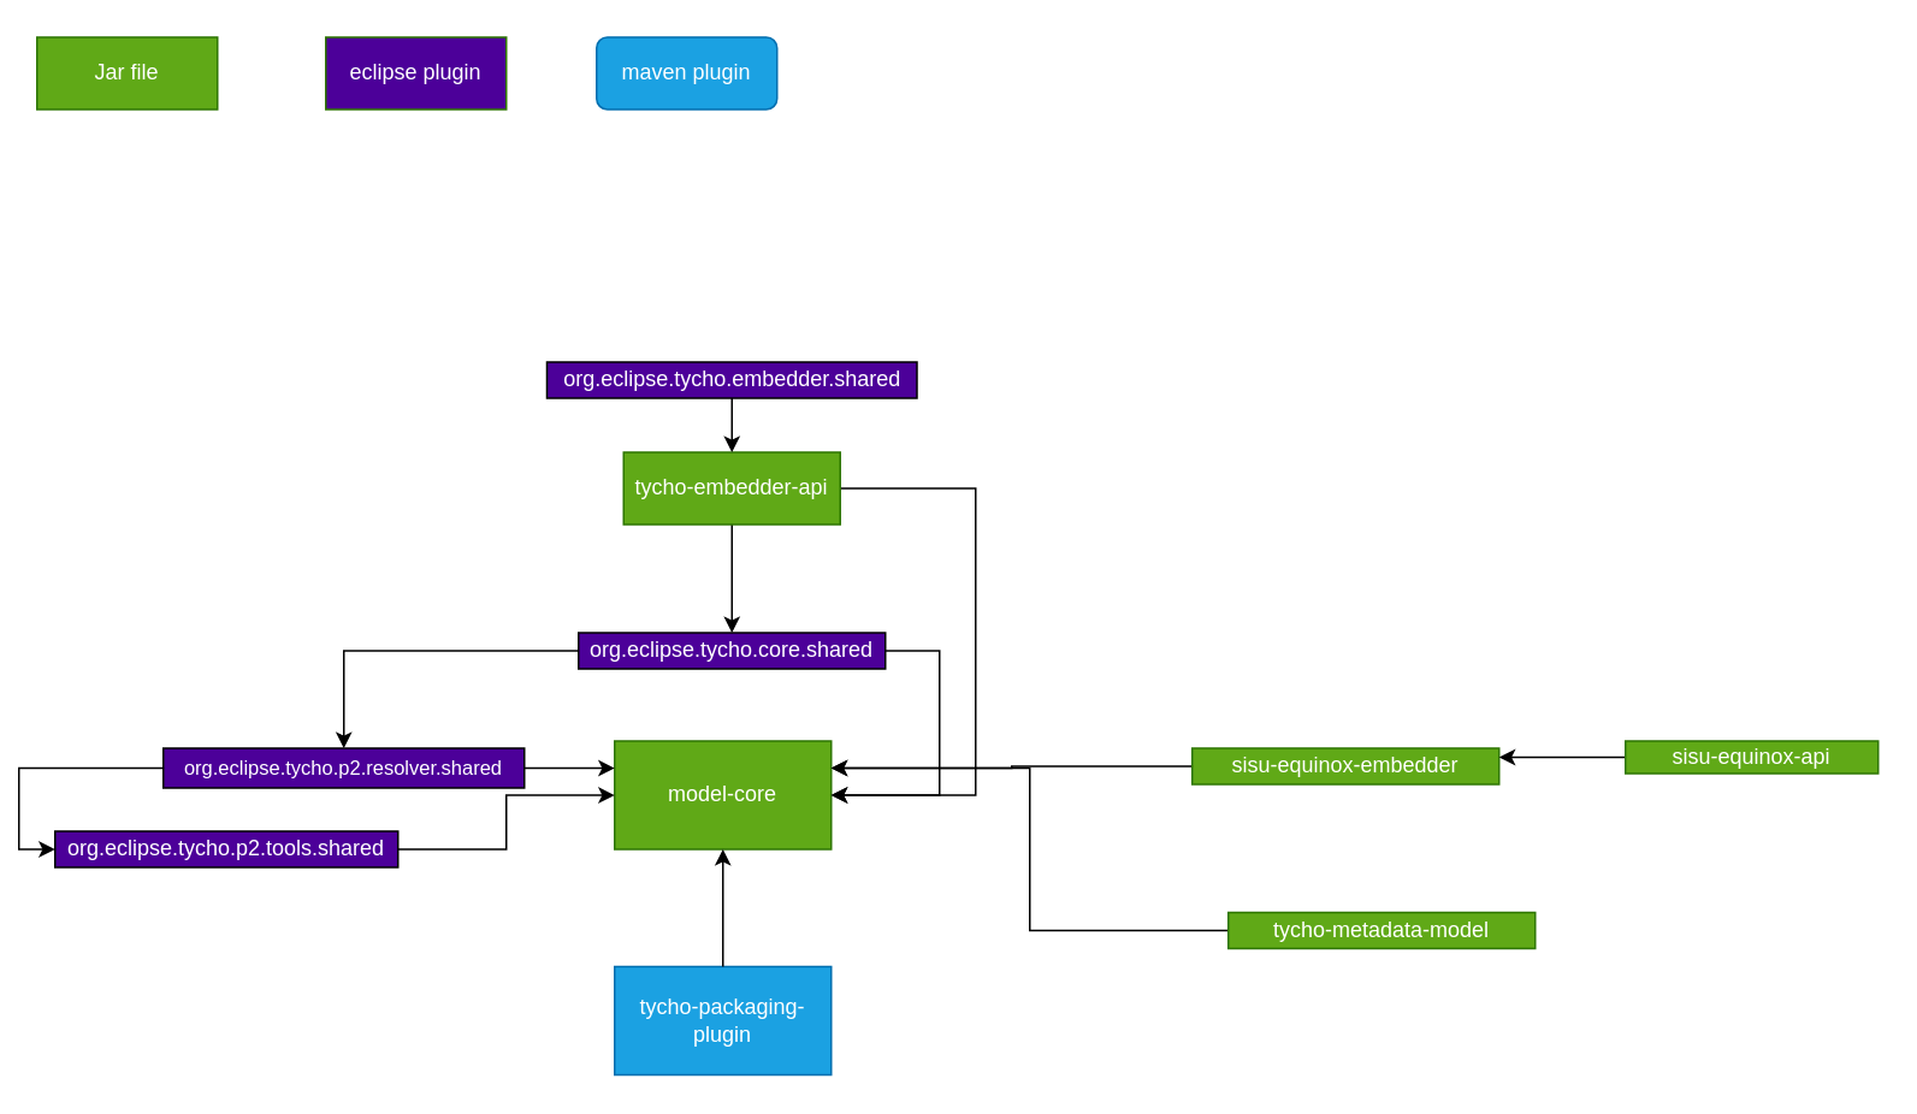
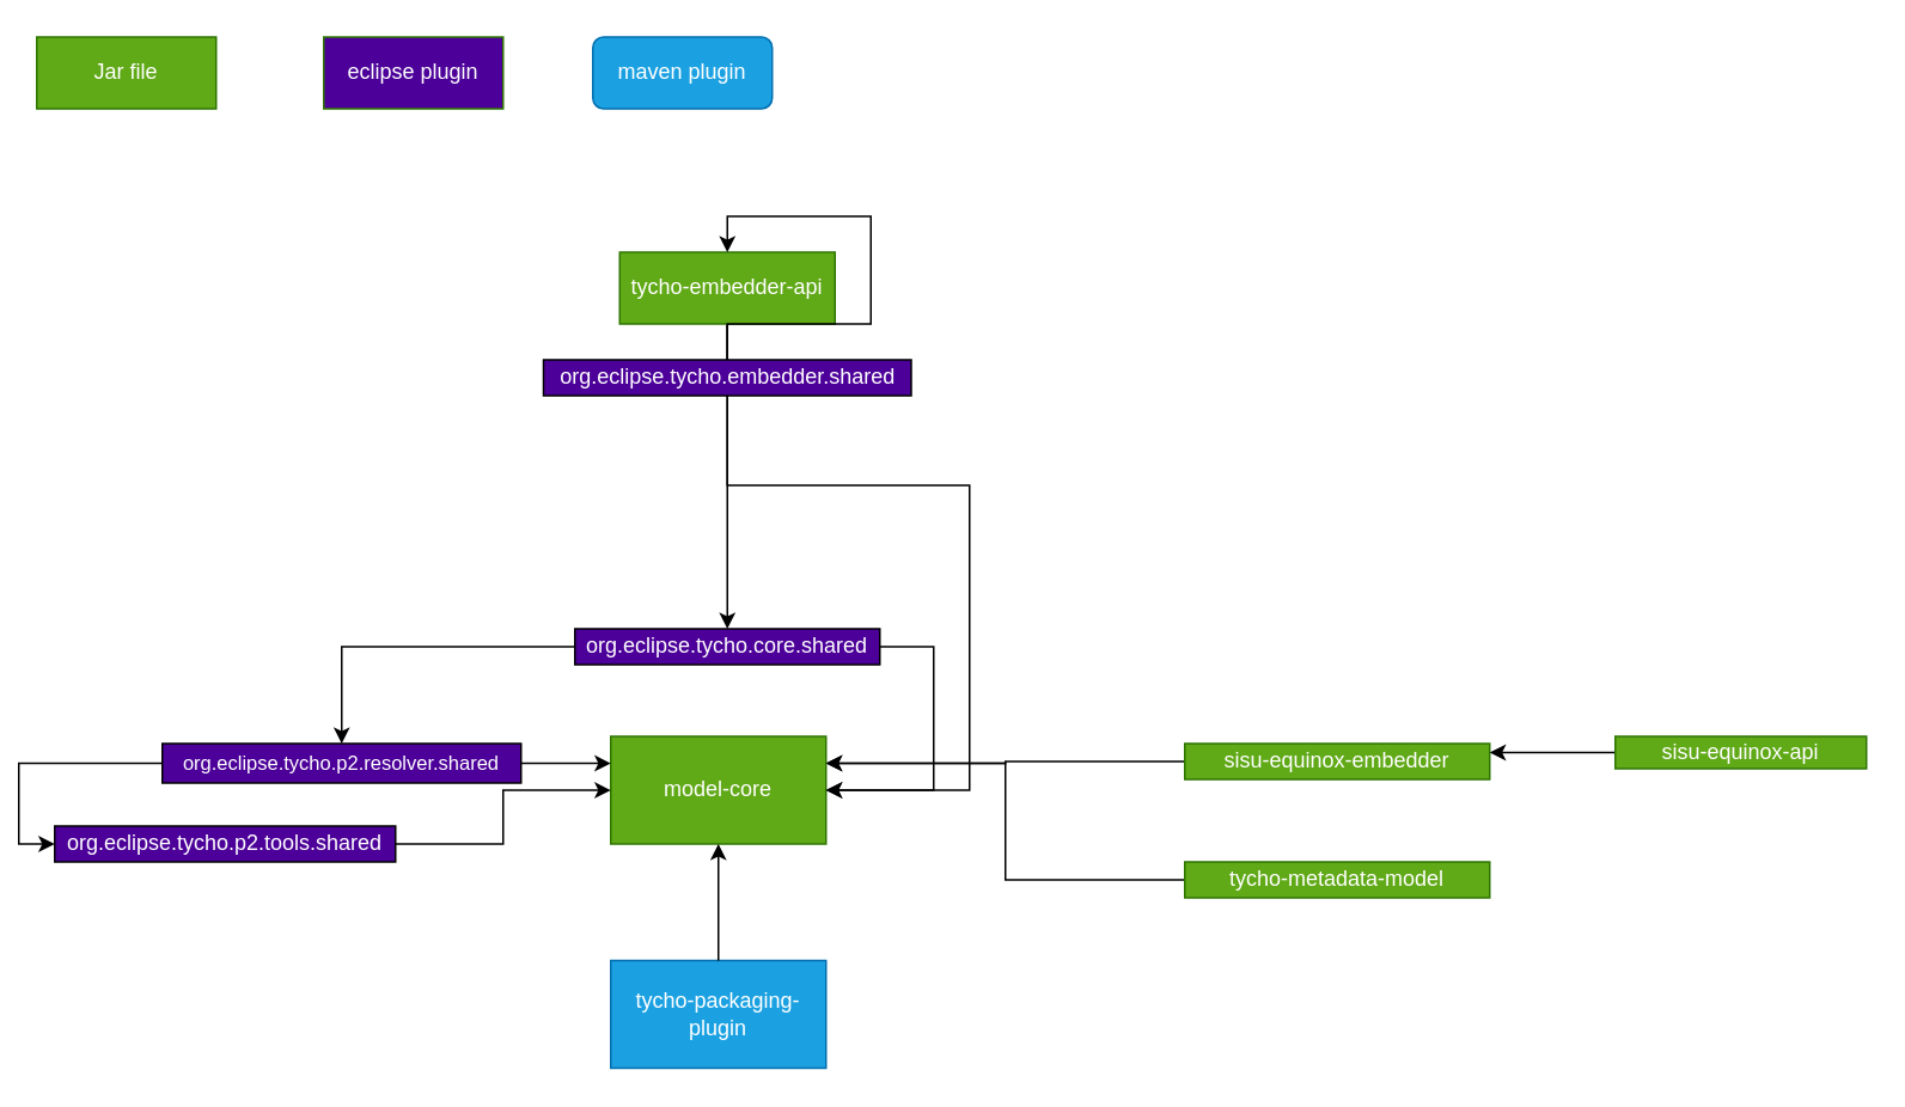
- <mxCell id="22" value="tycho-embedder-api" style="rounded=0;whiteSpace=wrap;html=1;fillColor=#60a917;strokeColor=#2D7600;fontColor=#ffffff;" parent="1" vertex="1"><mxGeometry x="345" y="250" width="120" height="40" as="geometry" /></mxCell>
+ <mxCell id="22" value="tycho-embedder-api" style="rounded=0;whiteSpace=wrap;html=1;fillColor=#60a917;strokeColor=#2D7600;fontColor=#ffffff;" parent="1" vertex="1"><mxGeometry x="345" y="140" width="120" height="40" as="geometry" /></mxCell>
- <mxCell id="13" value="tycho-metadata-model" style="rounded=0;whiteSpace=wrap;html=1;fillColor=#60a917;strokeColor=#2D7600;fontColor=#ffffff;" parent="1" vertex="1"><mxGeometry x="680" y="505" width="170" height="20" as="geometry" /></mxCell>
+ <mxCell id="13" value="tycho-metadata-model" style="rounded=0;whiteSpace=wrap;html=1;fillColor=#60a917;strokeColor=#2D7600;fontColor=#ffffff;" parent="1" vertex="1"><mxGeometry x="660" y="480" width="170" height="20" as="geometry" /></mxCell>
